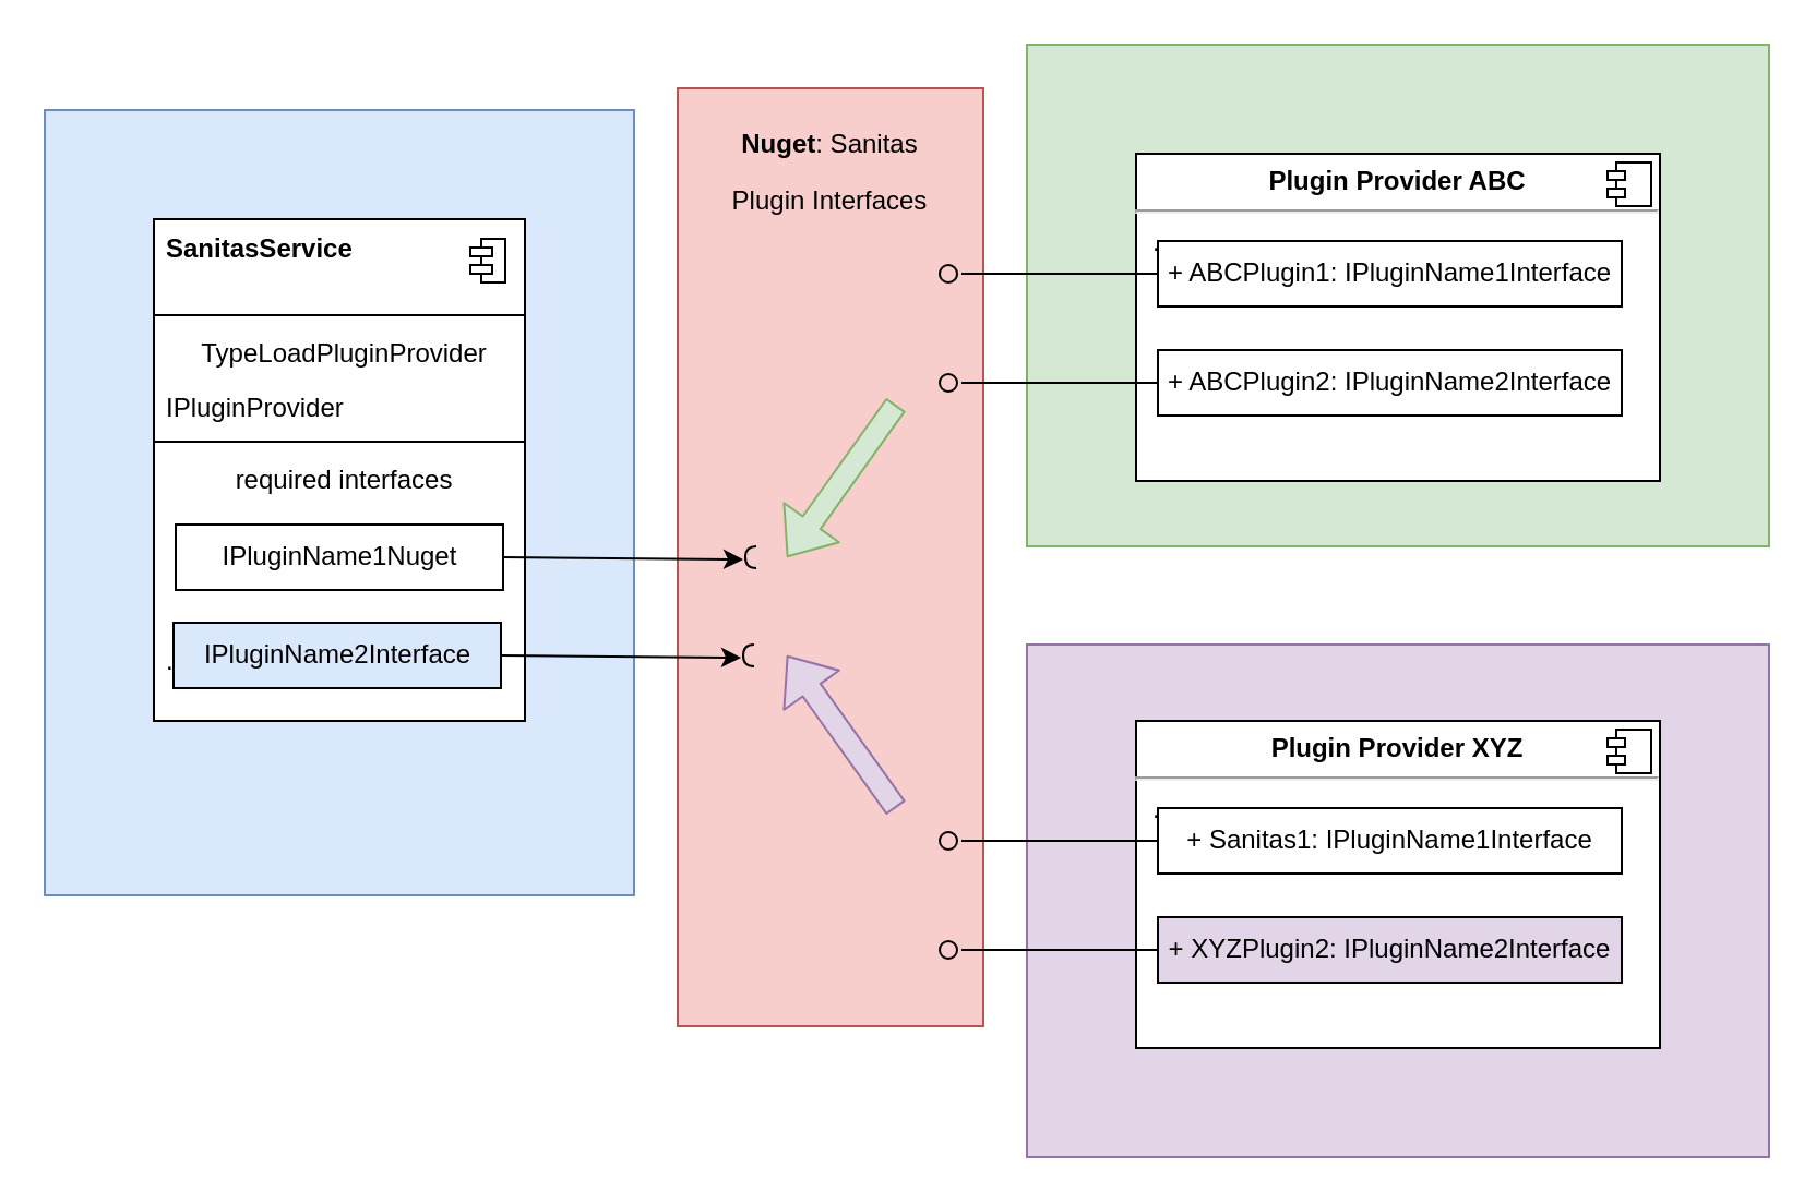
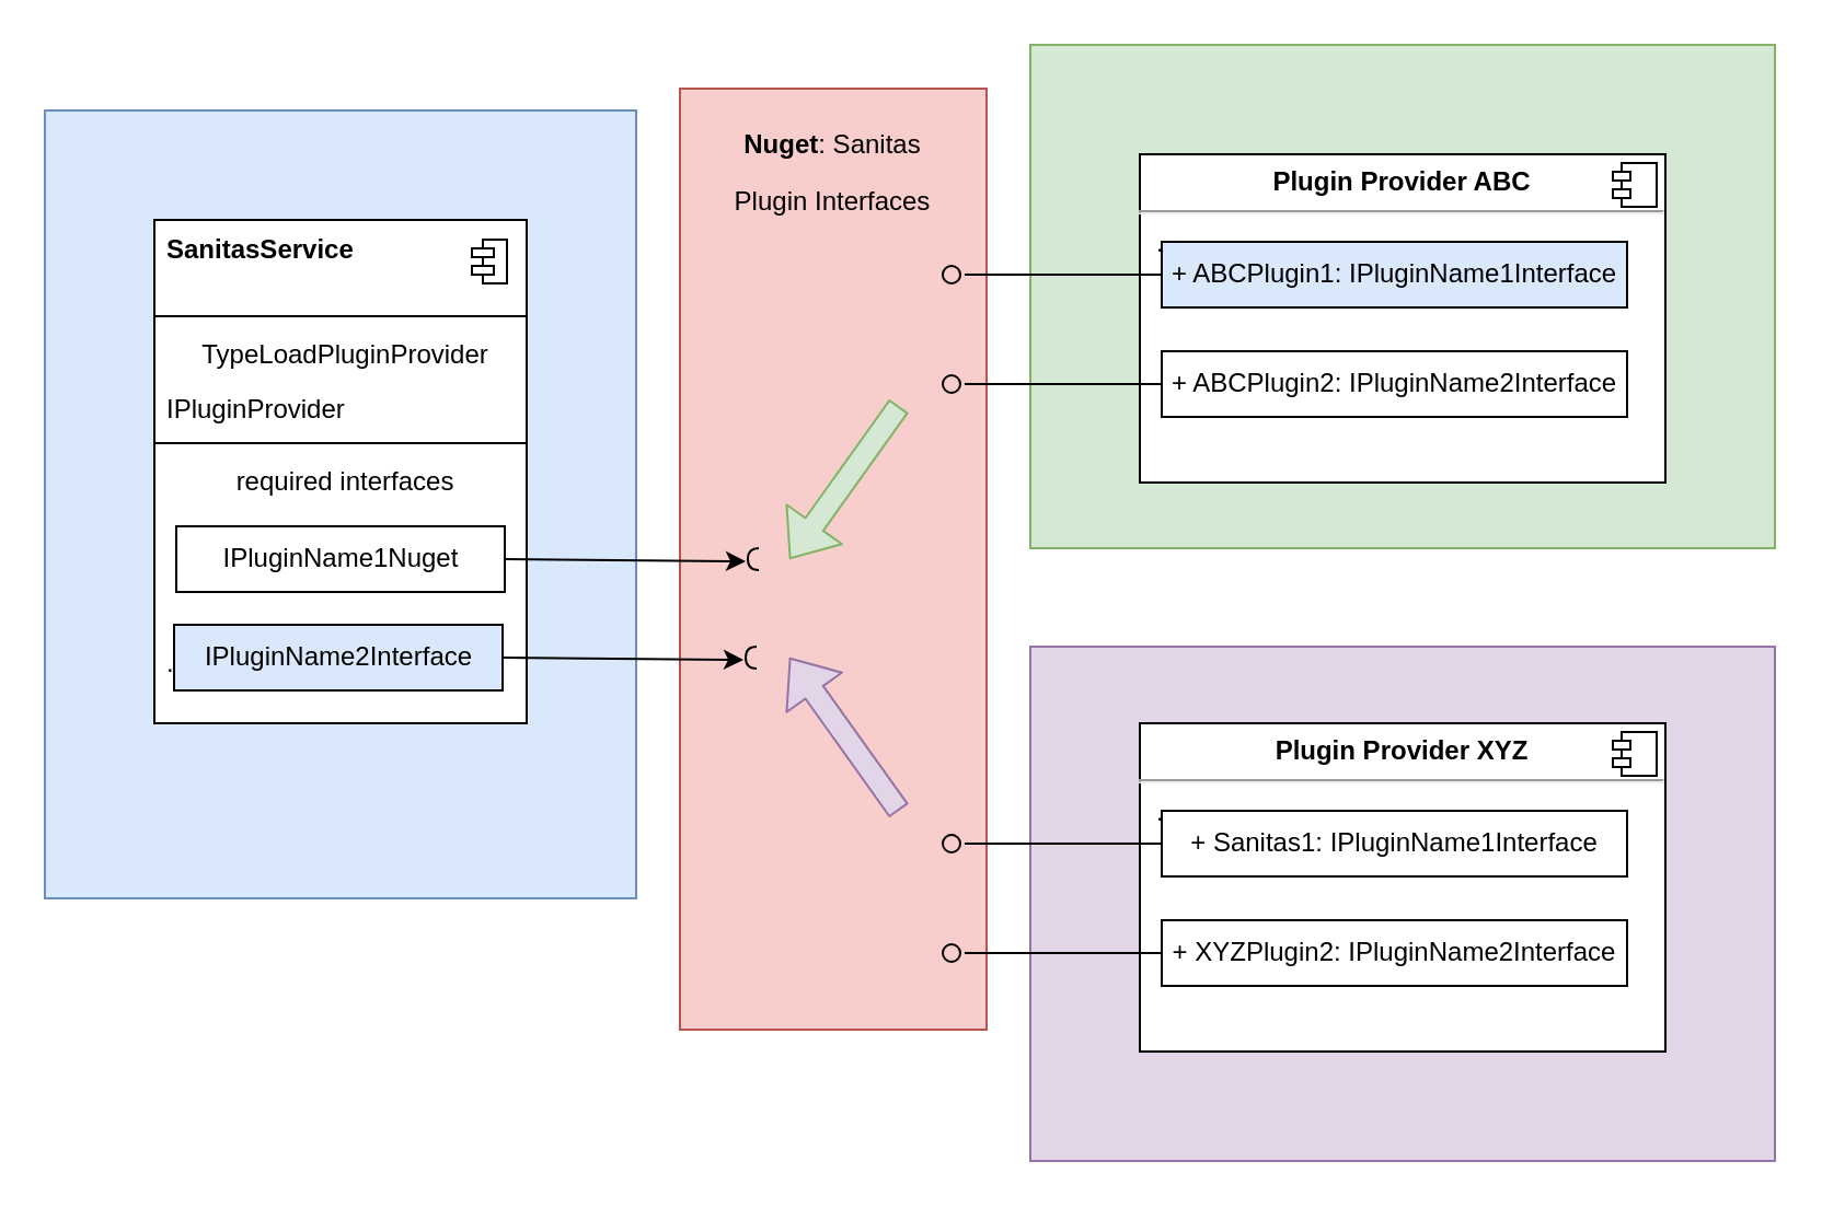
- <mxCell id="35" value="+ ABCPlugin1: IPluginName1Interface" style="html=1;rounded=0;" parent="1" vertex="1"><mxGeometry x="530" y="110" width="212.5" height="30" as="geometry" /></mxCell>
+ <mxCell id="35" value="+ ABCPlugin1: IPluginName1Interface" style="html=1;rounded=0;fillColor=#dae8fc;" parent="1" vertex="1"><mxGeometry x="530" y="110" width="212.5" height="30" as="geometry" /></mxCell>
- <mxCell id="12" value="+ XYZPlugin2: IPluginName2Interface" style="html=1;rounded=0;fillColor=#e1d5e7;" parent="1" vertex="1"><mxGeometry x="530" y="420" width="212.5" height="30" as="geometry" /></mxCell>
+ <mxCell id="12" value="+ XYZPlugin2: IPluginName2Interface" style="html=1;rounded=0;" parent="1" vertex="1"><mxGeometry x="530" y="420" width="212.5" height="30" as="geometry" /></mxCell>
